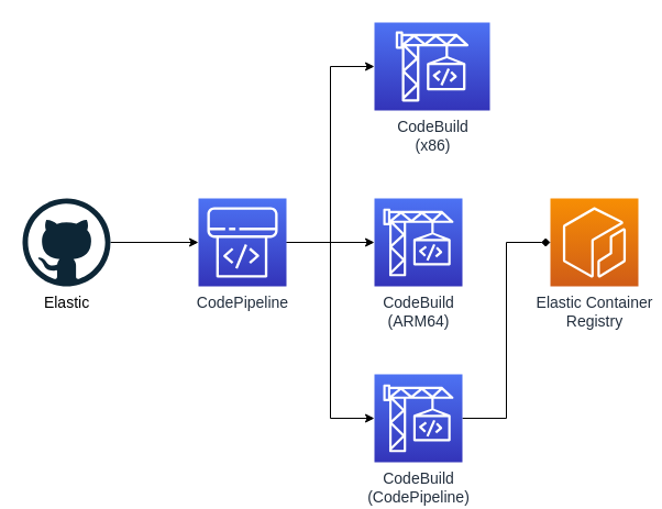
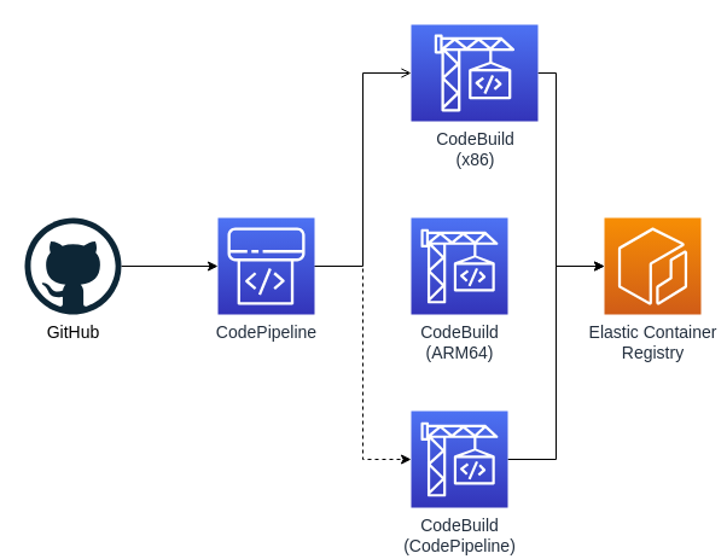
- <mxCell id="7" style="edgeStyle=orthogonalEdgeStyle;rounded=0;orthogonalLoop=1;jettySize=auto;html=1;fontSize=14;" edge="1" parent="1" source="10" target="5"><mxGeometry relative="1" as="geometry"><Array as="points"><mxPoint x="300" y="220" /><mxPoint x="300" y="60" /></Array></mxGeometry></mxCell>
+ <mxCell id="7" style="edgeStyle=orthogonalEdgeStyle;rounded=0;orthogonalLoop=1;jettySize=auto;html=1;fontSize=14;endArrow=open;" edge="1" parent="1" source="10" target="5"><mxGeometry relative="1" as="geometry"><Array as="points"><mxPoint x="300" y="220" /><mxPoint x="300" y="60" /></Array></mxGeometry></mxCell>
+ <mxCell id="4" style="edgeStyle=orthogonalEdgeStyle;rounded=0;orthogonalLoop=1;jettySize=auto;html=1;fontSize=14;" edge="1" parent="1" source="5" target="6"><mxGeometry relative="1" as="geometry"><Array as="points"><mxPoint x="460" y="60" /><mxPoint x="460" y="220" /></Array></mxGeometry></mxCell>
- <mxCell id="8" style="edgeStyle=orthogonalEdgeStyle;rounded=0;orthogonalLoop=1;jettySize=auto;html=1;fontSize=14;" edge="1" parent="1" source="10" target="11"><mxGeometry relative="1" as="geometry" /></mxCell>
- <mxCell id="12" style="edgeStyle=orthogonalEdgeStyle;rounded=0;orthogonalLoop=1;jettySize=auto;html=1;fontSize=14;endArrow=diamond;" edge="1" parent="1" source="13" target="6"><mxGeometry relative="1" as="geometry"><Array as="points"><mxPoint x="460" y="380" /><mxPoint x="460" y="220" /></Array></mxGeometry></mxCell>
+ <mxCell id="12" style="edgeStyle=orthogonalEdgeStyle;rounded=0;orthogonalLoop=1;jettySize=auto;html=1;fontSize=14;" edge="1" parent="1" source="13" target="6"><mxGeometry relative="1" as="geometry"><Array as="points"><mxPoint x="460" y="380" /><mxPoint x="460" y="220" /></Array></mxGeometry></mxCell>
- <mxCell id="3" value="Elastic" style="dashed=0;outlineConnect=0;html=1;align=center;labelPosition=center;verticalLabelPosition=bottom;verticalAlign=top;shape=mxgraph.weblogos.github;fontSize=14;" parent="1" vertex="1"><mxGeometry x="20" y="180" width="80" height="80" as="geometry" /></mxCell>
+ <mxCell id="3" value="GitHub" style="dashed=0;outlineConnect=0;html=1;align=center;labelPosition=center;verticalLabelPosition=bottom;verticalAlign=top;shape=mxgraph.weblogos.github;fontSize=14;" parent="1" vertex="1"><mxGeometry x="20" y="180" width="80" height="80" as="geometry" /></mxCell>
- <mxCell id="9" style="edgeStyle=orthogonalEdgeStyle;rounded=0;orthogonalLoop=1;jettySize=auto;html=1;fontSize=14;" edge="1" parent="1" source="10" target="13"><mxGeometry relative="1" as="geometry"><Array as="points"><mxPoint x="300" y="220" /><mxPoint x="300" y="380" /></Array></mxGeometry></mxCell>
+ <mxCell id="9" style="edgeStyle=orthogonalEdgeStyle;rounded=0;orthogonalLoop=1;jettySize=auto;html=1;fontSize=14;dashed=1;" edge="1" parent="1" source="10" target="13"><mxGeometry relative="1" as="geometry"><Array as="points"><mxPoint x="300" y="220" /><mxPoint x="300" y="380" /></Array></mxGeometry></mxCell>
